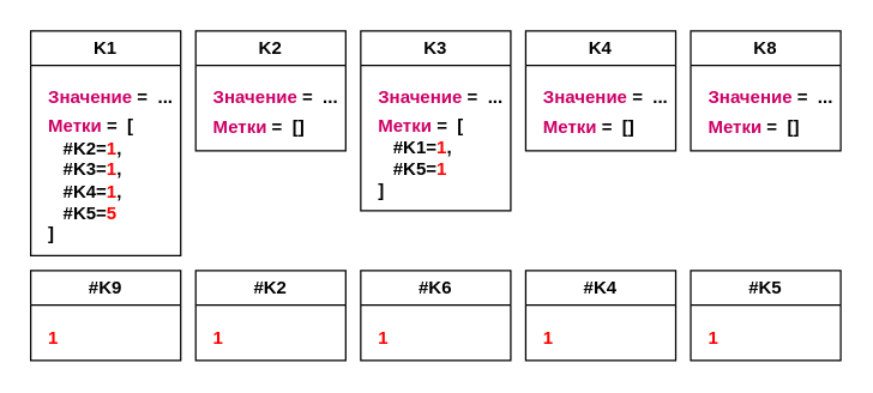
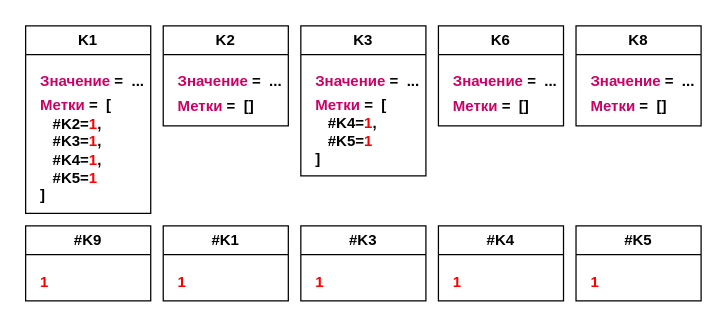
- <mxCell id="11" value="K4" style="swimlane;whiteSpace=wrap;html=1;" vertex="1" parent="1"><mxGeometry x="350" y="20" width="100" height="80" as="geometry" /></mxCell>
+ <mxCell id="11" value="K6" style="swimlane;whiteSpace=wrap;html=1;" vertex="1" parent="1"><mxGeometry x="350" y="20" width="100" height="80" as="geometry" /></mxCell>
- <mxCell id="10" value="Метки&lt;font style=&quot;&quot; color=&quot;#000000&quot;&gt; =&amp;nbsp; [&lt;br&gt;&lt;/font&gt;&lt;font style=&quot;&quot; color=&quot;#000000&quot;&gt;&amp;nbsp; &amp;nbsp;#K1&lt;/font&gt;&lt;span style=&quot;color: rgb(0, 0, 0);&quot;&gt;=&lt;/span&gt;&lt;font color=&quot;#ff0000&quot;&gt;1&lt;/font&gt;&lt;font style=&quot;&quot; color=&quot;#000000&quot;&gt;,&lt;/font&gt;&lt;div&gt;&lt;font style=&quot;&quot; color=&quot;#000000&quot;&gt;&amp;nbsp; &amp;nbsp;#K5&lt;/font&gt;&lt;span style=&quot;color: rgb(0, 0, 0); background-color: initial;&quot;&gt;=&lt;/span&gt;&lt;span style=&quot;background-color: initial;&quot;&gt;&lt;font color=&quot;#ff0000&quot;&gt;1&lt;/font&gt;&lt;br&gt;&lt;/span&gt;&lt;span style=&quot;color: rgb(0, 0, 0); background-color: initial;&quot;&gt;]&lt;/span&gt;&lt;/div&gt;" style="text;html=1;align=left;verticalAlign=middle;whiteSpace=wrap;rounded=0;fontStyle=1;fontColor=#CC0066;" vertex="1" parent="8"><mxGeometry x="10" y="50" width="90" height="70" as="geometry" /></mxCell>
+ <mxCell id="10" value="Метки&lt;font style=&quot;&quot; color=&quot;#000000&quot;&gt; =&amp;nbsp; [&lt;br&gt;&lt;/font&gt;&lt;font style=&quot;&quot; color=&quot;#000000&quot;&gt;&amp;nbsp; &amp;nbsp;#K4&lt;/font&gt;&lt;span style=&quot;color: rgb(0, 0, 0);&quot;&gt;=&lt;/span&gt;&lt;font color=&quot;#ff0000&quot;&gt;1&lt;/font&gt;&lt;font style=&quot;&quot; color=&quot;#000000&quot;&gt;,&lt;/font&gt;&lt;div&gt;&lt;font style=&quot;&quot; color=&quot;#000000&quot;&gt;&amp;nbsp; &amp;nbsp;#K5&lt;/font&gt;&lt;span style=&quot;color: rgb(0, 0, 0); background-color: initial;&quot;&gt;=&lt;/span&gt;&lt;span style=&quot;background-color: initial;&quot;&gt;&lt;font color=&quot;#ff0000&quot;&gt;1&lt;/font&gt;&lt;br&gt;&lt;/span&gt;&lt;span style=&quot;color: rgb(0, 0, 0); background-color: initial;&quot;&gt;]&lt;/span&gt;&lt;/div&gt;" style="text;html=1;align=left;verticalAlign=middle;whiteSpace=wrap;rounded=0;fontStyle=1;fontColor=#CC0066;" vertex="1" parent="8"><mxGeometry x="10" y="50" width="90" height="70" as="geometry" /></mxCell>
- <mxCell id="4" value="Метки&lt;font style=&quot;&quot; color=&quot;#000000&quot;&gt; =&amp;nbsp; [&lt;br&gt;&amp;nbsp; &amp;nbsp;#K2=&lt;/font&gt;&lt;font color=&quot;#ff0000&quot;&gt;1&lt;/font&gt;&lt;font style=&quot;&quot; color=&quot;#000000&quot;&gt;,&lt;br&gt;&lt;/font&gt;&lt;font style=&quot;&quot; color=&quot;#000000&quot;&gt;&amp;nbsp; &amp;nbsp;#K3&lt;/font&gt;&lt;span style=&quot;color: rgb(0, 0, 0);&quot;&gt;=&lt;/span&gt;&lt;font color=&quot;#ff0000&quot;&gt;1&lt;/font&gt;&lt;font style=&quot;&quot; color=&quot;#000000&quot;&gt;,&lt;br&gt;&amp;nbsp; &amp;nbsp;#K4&lt;/font&gt;&lt;span style=&quot;color: rgb(0, 0, 0);&quot;&gt;=&lt;/span&gt;&lt;font color=&quot;#ff0000&quot;&gt;1&lt;/font&gt;&lt;font style=&quot;&quot; color=&quot;#000000&quot;&gt;,&lt;/font&gt;&lt;div&gt;&lt;font style=&quot;&quot; color=&quot;#000000&quot;&gt;&amp;nbsp; &amp;nbsp;#K5&lt;/font&gt;&lt;span style=&quot;background-color: initial;&quot;&gt;&lt;font color=&quot;#000000&quot;&gt;=&lt;/font&gt;&lt;font color=&quot;#ff0000&quot;&gt;5&lt;/font&gt;&lt;br&gt;&lt;/span&gt;&lt;span style=&quot;color: rgb(0, 0, 0); background-color: initial;&quot;&gt;]&lt;/span&gt;&lt;/div&gt;" style="text;html=1;align=left;verticalAlign=middle;whiteSpace=wrap;rounded=0;fontStyle=1;fontColor=#CC0066;" vertex="1" parent="2"><mxGeometry x="10" y="50" width="90" height="100" as="geometry" /></mxCell>
+ <mxCell id="4" value="Метки&lt;font style=&quot;&quot; color=&quot;#000000&quot;&gt; =&amp;nbsp; [&lt;br&gt;&amp;nbsp; &amp;nbsp;#K2=&lt;/font&gt;&lt;font color=&quot;#ff0000&quot;&gt;1&lt;/font&gt;&lt;font style=&quot;&quot; color=&quot;#000000&quot;&gt;,&lt;br&gt;&lt;/font&gt;&lt;font style=&quot;&quot; color=&quot;#000000&quot;&gt;&amp;nbsp; &amp;nbsp;#K3&lt;/font&gt;&lt;span style=&quot;color: rgb(0, 0, 0);&quot;&gt;=&lt;/span&gt;&lt;font color=&quot;#ff0000&quot;&gt;1&lt;/font&gt;&lt;font style=&quot;&quot; color=&quot;#000000&quot;&gt;,&lt;br&gt;&amp;nbsp; &amp;nbsp;#K4&lt;/font&gt;&lt;span style=&quot;color: rgb(0, 0, 0);&quot;&gt;=&lt;/span&gt;&lt;font color=&quot;#ff0000&quot;&gt;1&lt;/font&gt;&lt;font style=&quot;&quot; color=&quot;#000000&quot;&gt;,&lt;/font&gt;&lt;div&gt;&lt;font style=&quot;&quot; color=&quot;#000000&quot;&gt;&amp;nbsp; &amp;nbsp;#K5&lt;/font&gt;&lt;span style=&quot;background-color: initial;&quot;&gt;&lt;font color=&quot;#000000&quot;&gt;=&lt;/font&gt;&lt;font color=&quot;#ff0000&quot;&gt;1&lt;/font&gt;&lt;br&gt;&lt;/span&gt;&lt;span style=&quot;color: rgb(0, 0, 0); background-color: initial;&quot;&gt;]&lt;/span&gt;&lt;/div&gt;" style="text;html=1;align=left;verticalAlign=middle;whiteSpace=wrap;rounded=0;fontStyle=1;fontColor=#CC0066;" vertex="1" parent="2"><mxGeometry x="10" y="50" width="90" height="100" as="geometry" /></mxCell>
- <mxCell id="19" value="#K2" style="swimlane;whiteSpace=wrap;html=1;" vertex="1" parent="1"><mxGeometry x="130" y="180" width="100" height="60" as="geometry" /></mxCell>
+ <mxCell id="19" value="#K1" style="swimlane;whiteSpace=wrap;html=1;" vertex="1" parent="1"><mxGeometry x="130" y="180" width="100" height="60" as="geometry" /></mxCell>
- <mxCell id="21" value="#K6" style="swimlane;whiteSpace=wrap;html=1;" vertex="1" parent="1"><mxGeometry x="240" y="180" width="100" height="60" as="geometry" /></mxCell>
+ <mxCell id="21" value="#K3" style="swimlane;whiteSpace=wrap;html=1;" vertex="1" parent="1"><mxGeometry x="240" y="180" width="100" height="60" as="geometry" /></mxCell>
